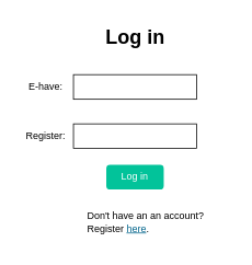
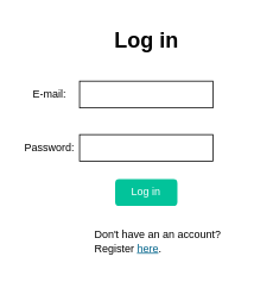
- <mxCell id="3" value="E-have:" style="text;html=1;align=center;verticalAlign=middle;resizable=0;points=[];autosize=1;" parent="1" vertex="1"><mxGeometry x="30" y="95" width="50" height="20" as="geometry" /></mxCell>
+ <mxCell id="3" value="E-mail:" style="text;html=1;align=center;verticalAlign=middle;resizable=0;points=[];autosize=1;" parent="1" vertex="1"><mxGeometry x="30" y="95" width="50" height="20" as="geometry" /></mxCell>
- <mxCell id="6" value="Register:" style="text;html=1;align=center;verticalAlign=middle;resizable=0;points=[];autosize=1;" parent="1" vertex="1"><mxGeometry x="20" y="155" width="70" height="20" as="geometry" /></mxCell>
+ <mxCell id="6" value="Password:" style="text;html=1;align=center;verticalAlign=middle;resizable=0;points=[];autosize=1;" parent="1" vertex="1"><mxGeometry x="20" y="155" width="70" height="20" as="geometry" /></mxCell>
